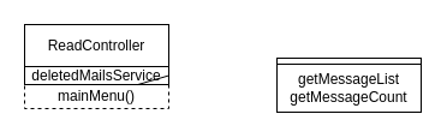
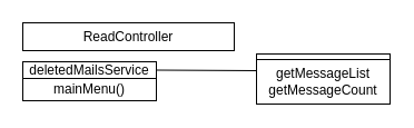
- <mxCell id="2" value="&lt;div&gt;&lt;span style=&quot;background-color: initial;&quot;&gt;ReadController&lt;/span&gt;&lt;br&gt;&lt;/div&gt;" style="rounded=0;whiteSpace=wrap;html=1;" parent="1" vertex="1"><mxGeometry x="20" y="20" width="120" height="35" as="geometry" /></mxCell>
+ <mxCell id="2" value="&lt;div&gt;&lt;span style=&quot;background-color: initial;&quot;&gt;ReadController&lt;/span&gt;&lt;br&gt;&lt;/div&gt;" style="rounded=0;whiteSpace=wrap;html=1;" parent="1" vertex="1"><mxGeometry x="20" y="20" width="190" height="25" as="geometry" /></mxCell>
- <mxCell id="6" value="" style="endArrow=none;html=1;rounded=0;exitX=1;exitY=0.5;exitDx=0;exitDy=0;" parent="1" source="5" target="3" edge="1"><mxGeometry width="50" height="50" relative="1" as="geometry"><mxPoint x="130" y="210" as="sourcePoint" /><mxPoint x="180" y="160" as="targetPoint" /></mxGeometry></mxCell>
+ <mxCell id="6" value="" style="endArrow=none;html=1;rounded=0;entryX=0;entryY=0.25;entryDx=0;entryDy=0;exitX=1;exitY=0.5;exitDx=0;exitDy=0;" parent="1" source="5" target="4" edge="1"><mxGeometry width="50" height="50" relative="1" as="geometry"><mxPoint x="130" y="210" as="sourcePoint" /><mxPoint x="180" y="160" as="targetPoint" /></mxGeometry></mxCell>
- <mxCell id="3" value="mainMenu()" style="rounded=0;whiteSpace=wrap;html=1;dashed=1;" parent="1" vertex="1"><mxGeometry x="20" y="70" width="120" height="20" as="geometry" /></mxCell>
+ <mxCell id="3" value="mainMenu()" style="rounded=0;whiteSpace=wrap;html=1;" parent="1" vertex="1"><mxGeometry x="20" y="70" width="120" height="20" as="geometry" /></mxCell>
